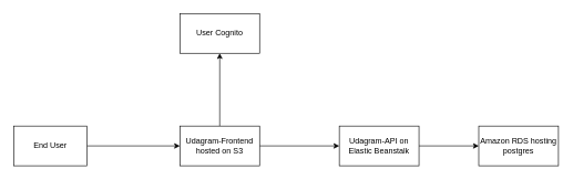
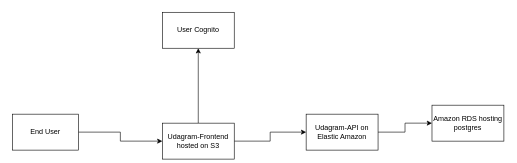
- <mxCell id="9" value="Udagram-Frontend hosted on S3" style="rounded=0;whiteSpace=wrap;html=1;" vertex="1" parent="1"><mxGeometry x="270" y="190" width="120" height="60" as="geometry" /></mxCell>
+ <mxCell id="9" value="Udagram-Frontend hosted on S3" style="rounded=0;whiteSpace=wrap;html=1;" vertex="1" parent="1"><mxGeometry x="270" y="205" width="120" height="60" as="geometry" /></mxCell>
- <mxCell id="6" value="Udagram-API on Elastic Beanstalk" style="rounded=0;whiteSpace=wrap;html=1;" vertex="1" parent="1"><mxGeometry x="510" y="190" width="120" height="60" as="geometry" /></mxCell>
+ <mxCell id="6" value="Udagram-API on Elastic Amazon" style="rounded=0;whiteSpace=wrap;html=1;" vertex="1" parent="1"><mxGeometry x="510" y="190" width="120" height="60" as="geometry" /></mxCell>
- <mxCell id="4" value="Amazon RDS hosting postgres" style="rounded=0;whiteSpace=wrap;html=1;" vertex="1" parent="1"><mxGeometry x="720" y="190" width="120" height="60" as="geometry" /></mxCell>
+ <mxCell id="4" value="Amazon RDS hosting postgres" style="rounded=0;whiteSpace=wrap;html=1;" vertex="1" parent="1"><mxGeometry x="720" y="175" width="120" height="60" as="geometry" /></mxCell>
